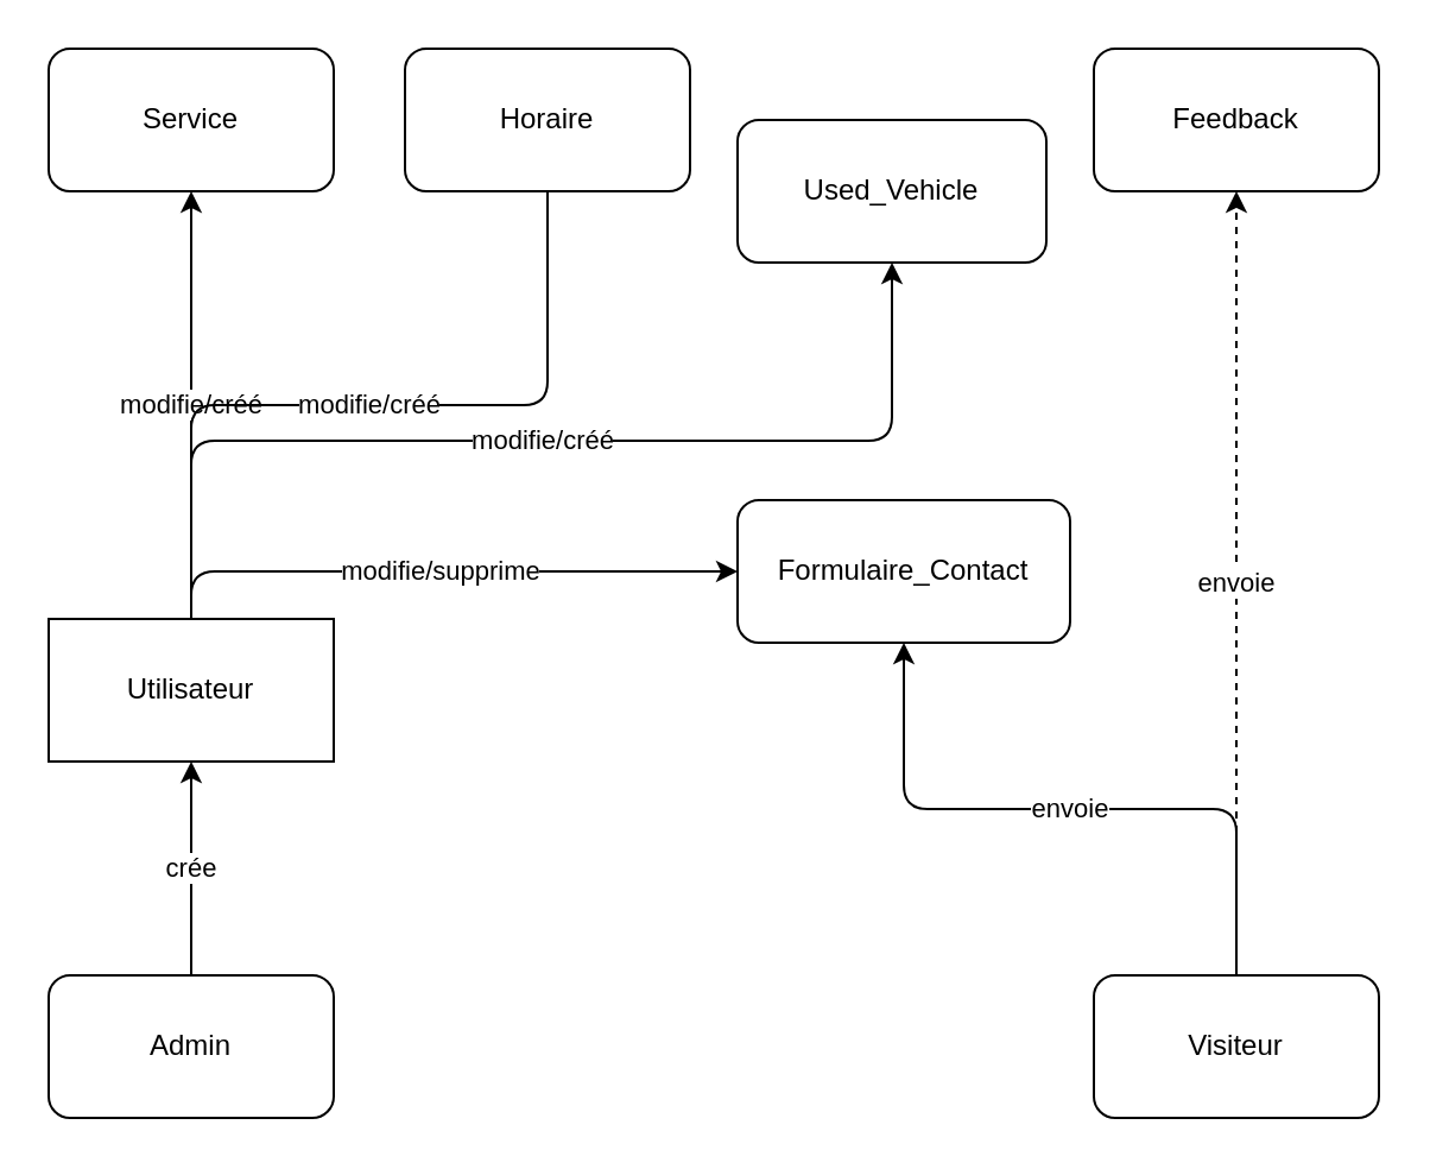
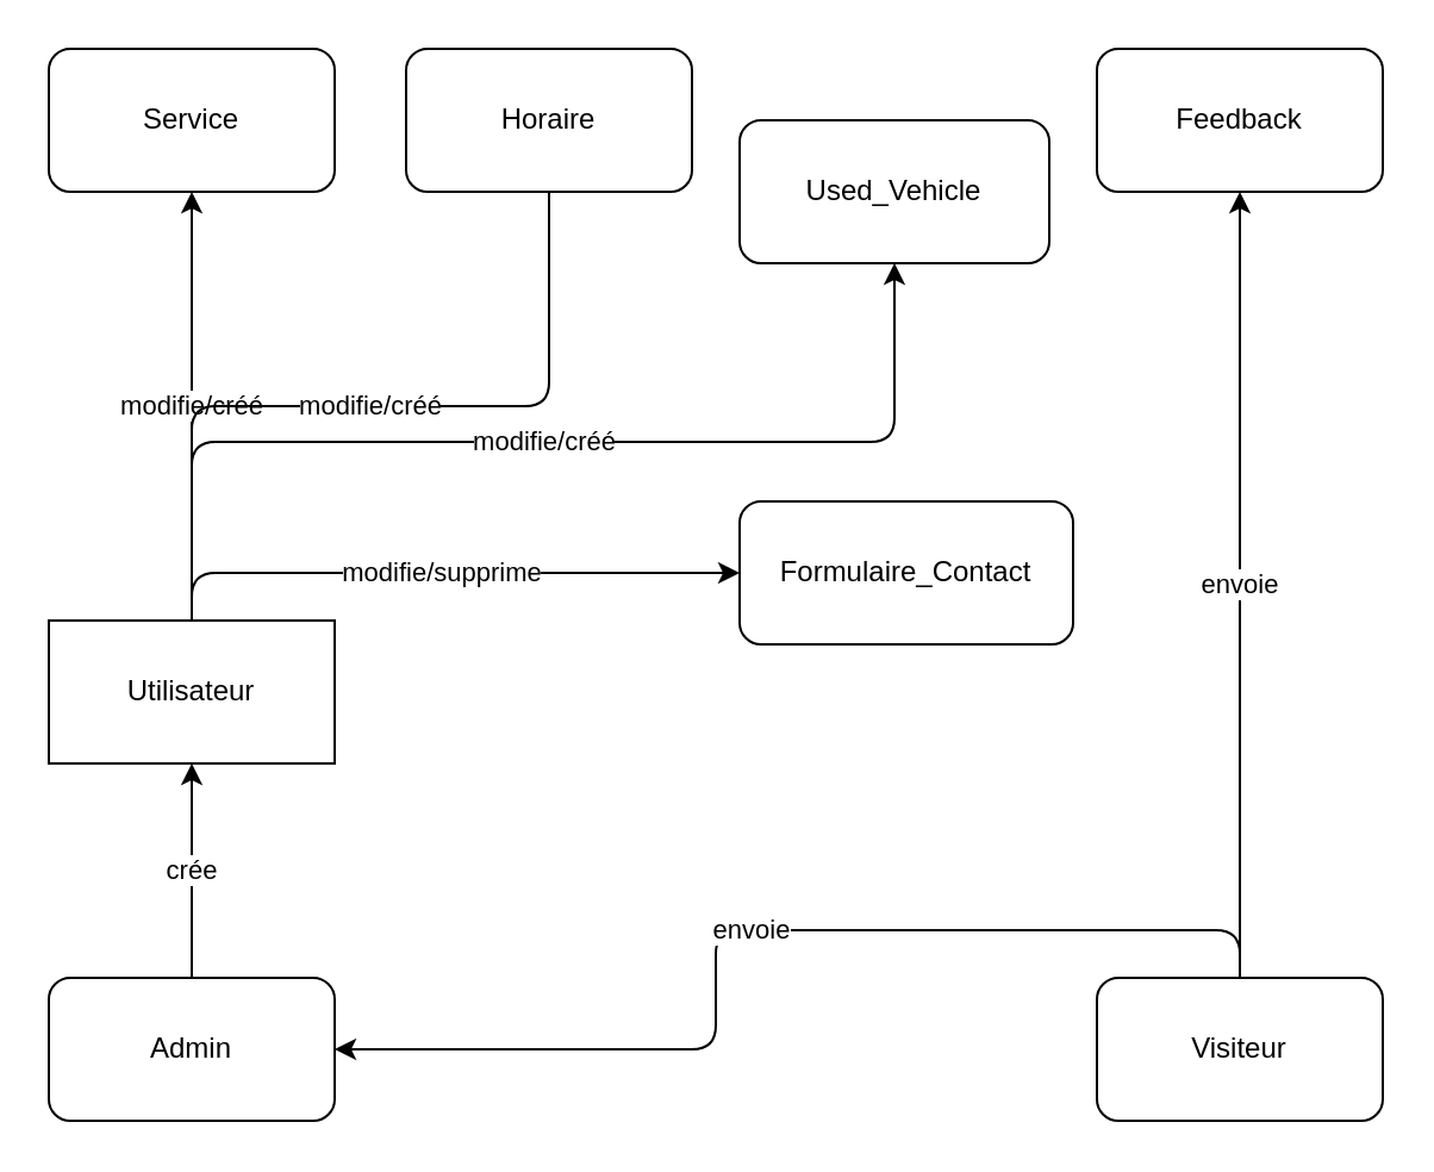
- <mxCell id="10" value="envoie" style="edgeStyle=orthogonalEdgeStyle;rounded=1;orthogonalLoop=1;jettySize=auto;html=1;exitX=0.5;exitY=0;exitDx=0;exitDy=0;dashed=1;" parent="1" source="2" target="5" edge="1"><mxGeometry width="50" height="50" relative="1" as="geometry" /></mxCell>
+ <mxCell id="10" value="envoie" style="edgeStyle=orthogonalEdgeStyle;rounded=1;orthogonalLoop=1;jettySize=auto;html=1;exitX=0.5;exitY=0;exitDx=0;exitDy=0;" parent="1" source="2" target="5" edge="1"><mxGeometry width="50" height="50" relative="1" as="geometry" /></mxCell>
- <mxCell id="11" value="envoie" style="edgeStyle=orthogonalEdgeStyle;rounded=1;orthogonalLoop=1;jettySize=auto;html=1;exitX=0.5;exitY=0;exitDx=0;exitDy=0;" parent="1" source="2" target="6" edge="1"><mxGeometry width="50" height="50" relative="1" as="geometry" /></mxCell>
+ <mxCell id="11" value="envoie" style="edgeStyle=orthogonalEdgeStyle;rounded=1;orthogonalLoop=1;jettySize=auto;html=1;exitX=0.5;exitY=0;exitDx=0;exitDy=0;" parent="1" source="2" target="4" edge="1"><mxGeometry width="50" height="50" relative="1" as="geometry" /></mxCell>
